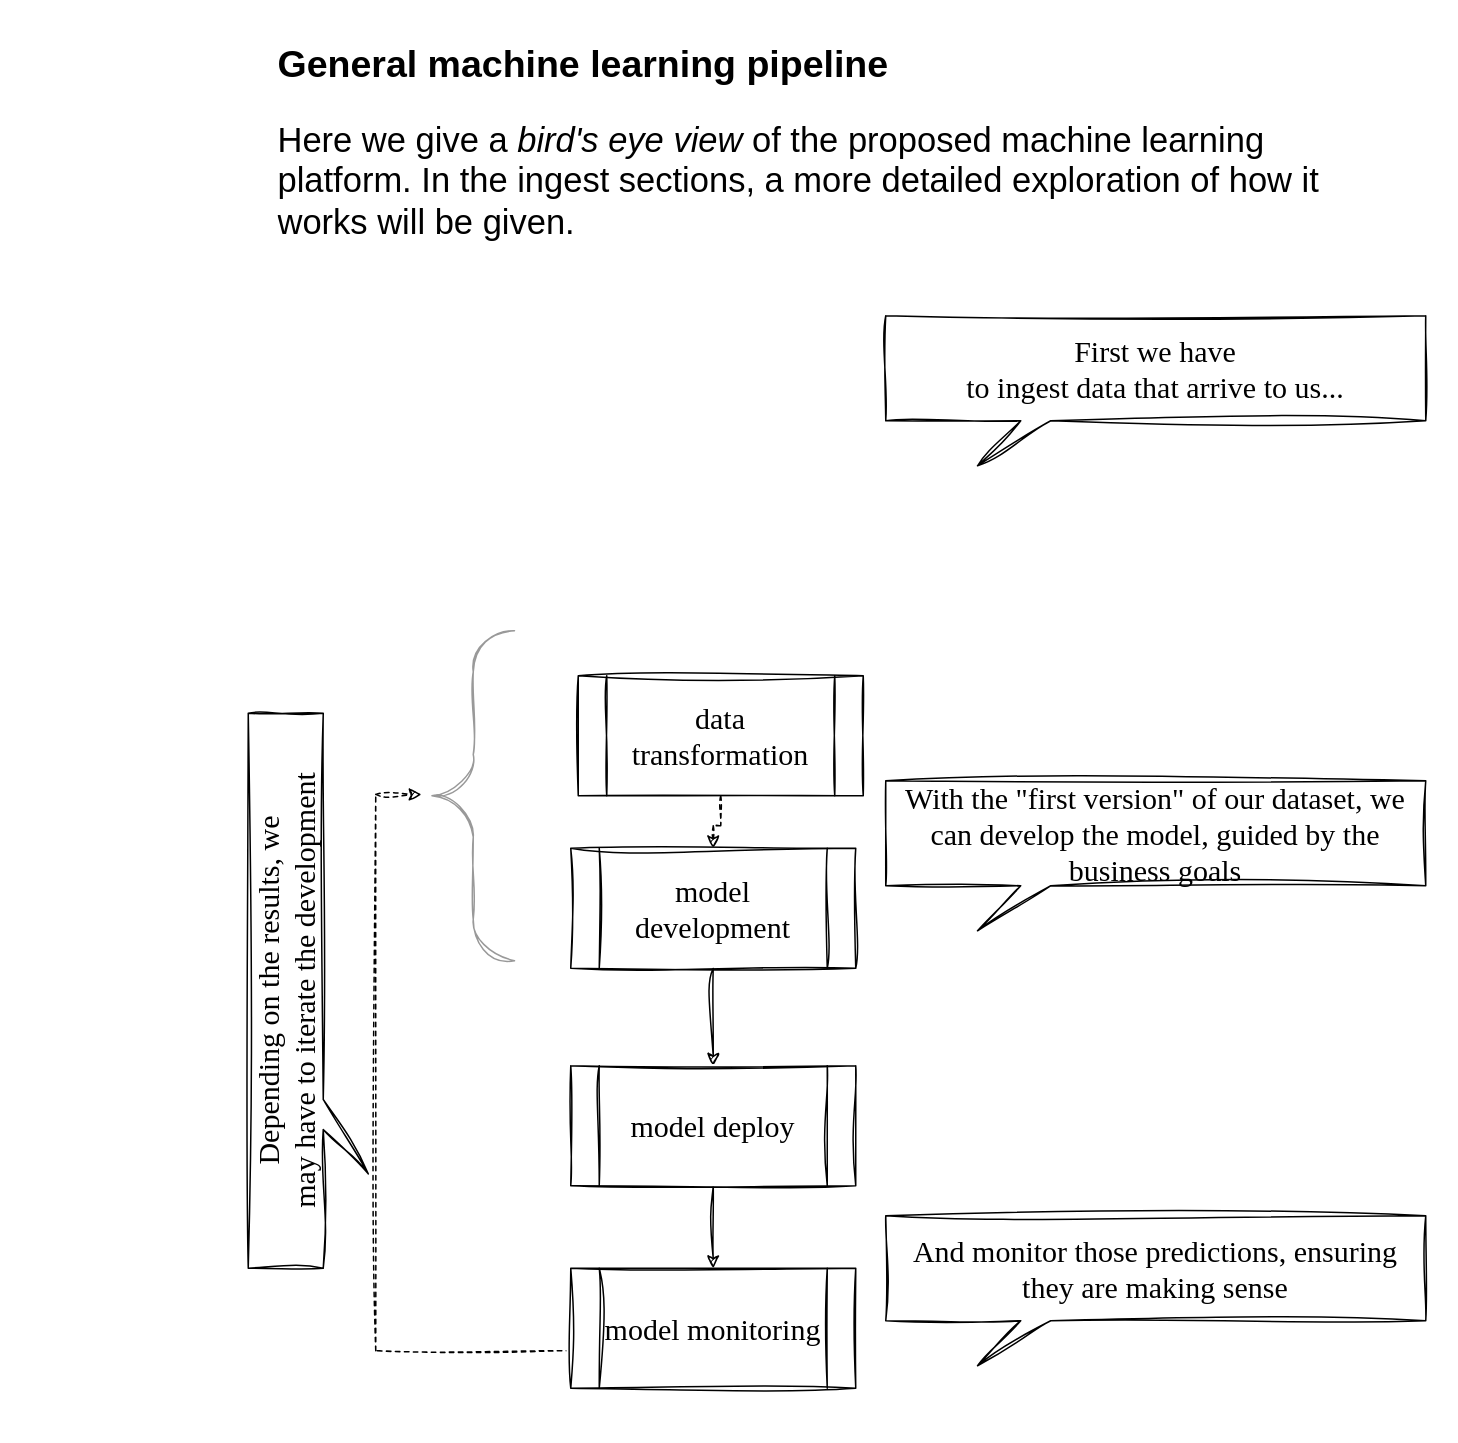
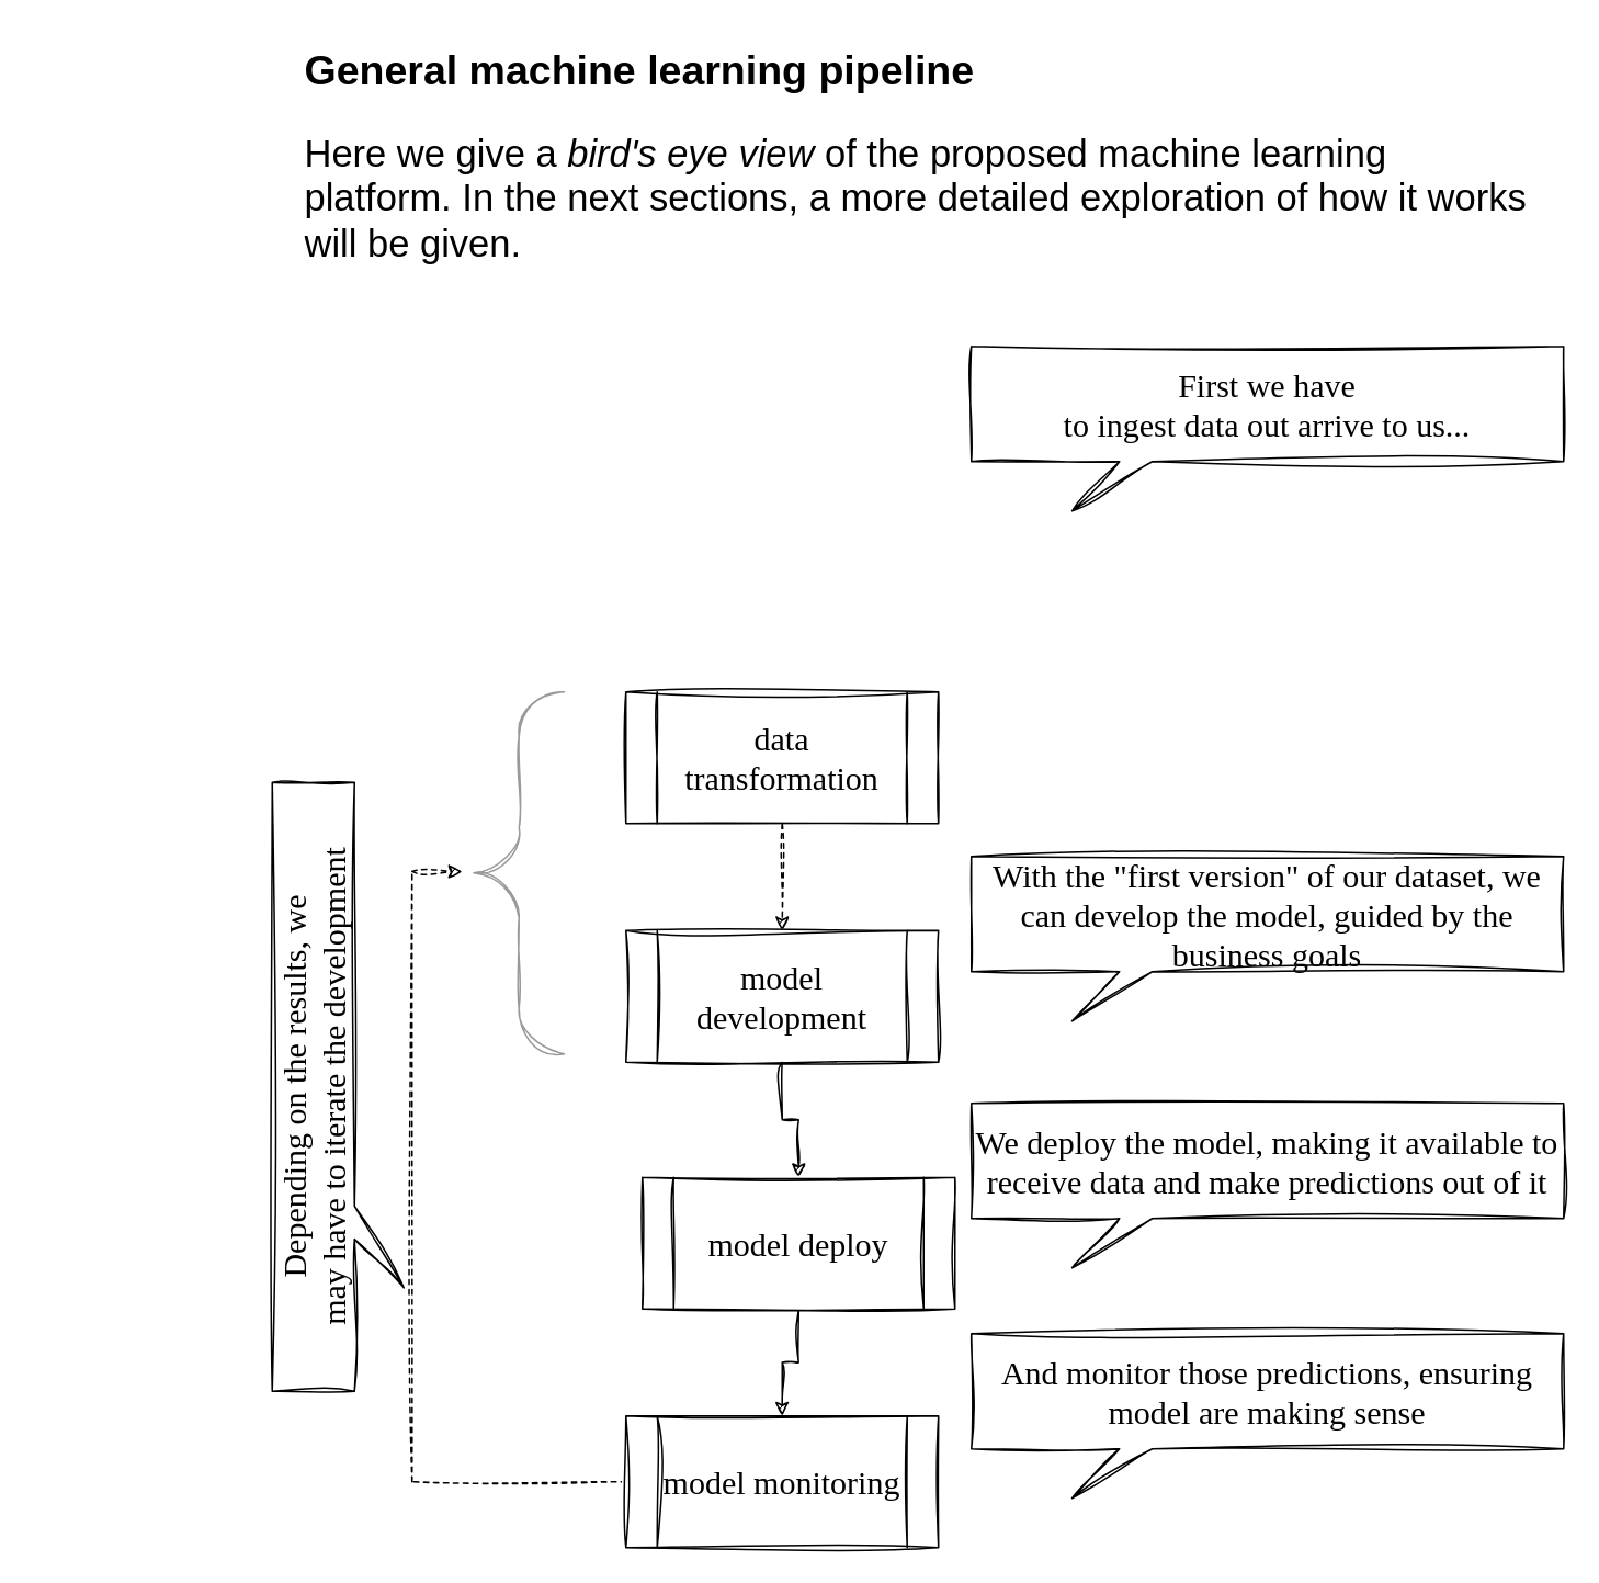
- <mxCell id="2" value="&lt;h1 style=&quot;font-size: 25px;&quot;&gt;&lt;font style=&quot;font-size: 25px;&quot;&gt;General machine learning pipeline&lt;/font&gt;&lt;/h1&gt;&lt;p style=&quot;font-size: 23px;&quot;&gt;Here we give a &lt;i&gt;bird's eye view&lt;/i&gt; of the proposed machine learning platform. In the ingest sections, a more detailed exploration of how it works will be given.&lt;/p&gt;" style="text;html=1;strokeColor=none;fillColor=none;spacing=5;spacingTop=-20;whiteSpace=wrap;overflow=hidden;rounded=0;sketch=1;" vertex="1" parent="1"><mxGeometry x="180" y="20" width="760" height="190" as="geometry" /></mxCell>
+ <mxCell id="2" value="&lt;h1 style=&quot;font-size: 25px;&quot;&gt;&lt;font style=&quot;font-size: 25px;&quot;&gt;General machine learning pipeline&lt;/font&gt;&lt;/h1&gt;&lt;p style=&quot;font-size: 23px;&quot;&gt;Here we give a &lt;i&gt;bird's eye view&lt;/i&gt; of the proposed machine learning platform. In the next sections, a more detailed exploration of how it works will be given.&lt;/p&gt;" style="text;html=1;strokeColor=none;fillColor=none;spacing=5;spacingTop=-20;whiteSpace=wrap;overflow=hidden;rounded=0;sketch=1;" vertex="1" parent="1"><mxGeometry x="180" y="20" width="760" height="190" as="geometry" /></mxCell>
- <mxCell id="12" value="First we have &lt;br&gt;to ingest data that arrive to us..." style="shape=callout;whiteSpace=wrap;html=1;perimeter=calloutPerimeter;sketch=1;hachureGap=4;jiggle=2;fontFamily=Architects Daughter;fontSource=https%3A%2F%2Ffonts.googleapis.com%2Fcss%3Ffamily%3DArchitects%2BDaughter;fontSize=20;size=30;position=0.25;position2=0.17;" vertex="1" parent="1"><mxGeometry x="590" y="210" width="360" height="100" as="geometry" /></mxCell>
+ <mxCell id="12" value="First we have &lt;br&gt;to ingest data out arrive to us..." style="shape=callout;whiteSpace=wrap;html=1;perimeter=calloutPerimeter;sketch=1;hachureGap=4;jiggle=2;fontFamily=Architects Daughter;fontSource=https%3A%2F%2Ffonts.googleapis.com%2Fcss%3Ffamily%3DArchitects%2BDaughter;fontSize=20;size=30;position=0.25;position2=0.17;" vertex="1" parent="1"><mxGeometry x="590" y="210" width="360" height="100" as="geometry" /></mxCell>
- <mxCell id="4" value="data transformation" style="shape=process;whiteSpace=wrap;html=1;backgroundOutline=1;sketch=1;hachureGap=4;jiggle=2;fontFamily=Architects Daughter;fontSource=https%3A%2F%2Ffonts.googleapis.com%2Fcss%3Ffamily%3DArchitects%2BDaughter;fontSize=20;" vertex="1" parent="1"><mxGeometry x="385" y="450" width="190" height="80" as="geometry" /></mxCell>
+ <mxCell id="4" value="data transformation" style="shape=process;whiteSpace=wrap;html=1;backgroundOutline=1;sketch=1;hachureGap=4;jiggle=2;fontFamily=Architects Daughter;fontSource=https%3A%2F%2Ffonts.googleapis.com%2Fcss%3Ffamily%3DArchitects%2BDaughter;fontSize=20;" vertex="1" parent="1"><mxGeometry x="380" y="420" width="190" height="80" as="geometry" /></mxCell>
+ <mxCell id="14" value="We deploy the model, making it available to receive data and make predictions out of it" style="shape=callout;whiteSpace=wrap;html=1;perimeter=calloutPerimeter;sketch=1;hachureGap=4;jiggle=2;fontFamily=Architects Daughter;fontSource=https%3A%2F%2Ffonts.googleapis.com%2Fcss%3Ffamily%3DArchitects%2BDaughter;fontSize=20;size=30;position=0.25;position2=0.17;" vertex="1" parent="1"><mxGeometry x="590" y="670" width="360" height="100" as="geometry" /></mxCell>
- <mxCell id="8" value="model deploy" style="shape=process;whiteSpace=wrap;html=1;backgroundOutline=1;sketch=1;hachureGap=4;jiggle=2;fontFamily=Architects Daughter;fontSource=https%3A%2F%2Ffonts.googleapis.com%2Fcss%3Ffamily%3DArchitects%2BDaughter;fontSize=20;" vertex="1" parent="1"><mxGeometry x="380" y="710" width="190" height="80" as="geometry" /></mxCell>
+ <mxCell id="8" value="model deploy" style="shape=process;whiteSpace=wrap;html=1;backgroundOutline=1;sketch=1;hachureGap=4;jiggle=2;fontFamily=Architects Daughter;fontSource=https%3A%2F%2Ffonts.googleapis.com%2Fcss%3Ffamily%3DArchitects%2BDaughter;fontSize=20;" vertex="1" parent="1"><mxGeometry x="390" y="715" width="190" height="80" as="geometry" /></mxCell>
- <mxCell id="15" value="And monitor those predictions, ensuring they are making sense" style="shape=callout;whiteSpace=wrap;html=1;perimeter=calloutPerimeter;sketch=1;hachureGap=4;jiggle=2;fontFamily=Architects Daughter;fontSource=https%3A%2F%2Ffonts.googleapis.com%2Fcss%3Ffamily%3DArchitects%2BDaughter;fontSize=20;size=30;position=0.25;position2=0.17;" vertex="1" parent="1"><mxGeometry x="590" y="810" width="360" height="100" as="geometry" /></mxCell>
+ <mxCell id="15" value="And monitor those predictions, ensuring model are making sense" style="shape=callout;whiteSpace=wrap;html=1;perimeter=calloutPerimeter;sketch=1;hachureGap=4;jiggle=2;fontFamily=Architects Daughter;fontSource=https%3A%2F%2Ffonts.googleapis.com%2Fcss%3Ffamily%3DArchitects%2BDaughter;fontSize=20;size=30;position=0.25;position2=0.17;" vertex="1" parent="1"><mxGeometry x="590" y="810" width="360" height="100" as="geometry" /></mxCell>
- <mxCell id="10" value="model monitoring" style="shape=process;whiteSpace=wrap;html=1;backgroundOutline=1;sketch=1;hachureGap=4;jiggle=2;fontFamily=Architects Daughter;fontSource=https%3A%2F%2Ffonts.googleapis.com%2Fcss%3Ffamily%3DArchitects%2BDaughter;fontSize=20;" vertex="1" parent="1"><mxGeometry x="380" y="845" width="190" height="80" as="geometry" /></mxCell>
+ <mxCell id="10" value="model monitoring" style="shape=process;whiteSpace=wrap;html=1;backgroundOutline=1;sketch=1;hachureGap=4;jiggle=2;fontFamily=Architects Daughter;fontSource=https%3A%2F%2Ffonts.googleapis.com%2Fcss%3Ffamily%3DArchitects%2BDaughter;fontSize=20;" vertex="1" parent="1"><mxGeometry x="380" y="860" width="190" height="80" as="geometry" /></mxCell>
